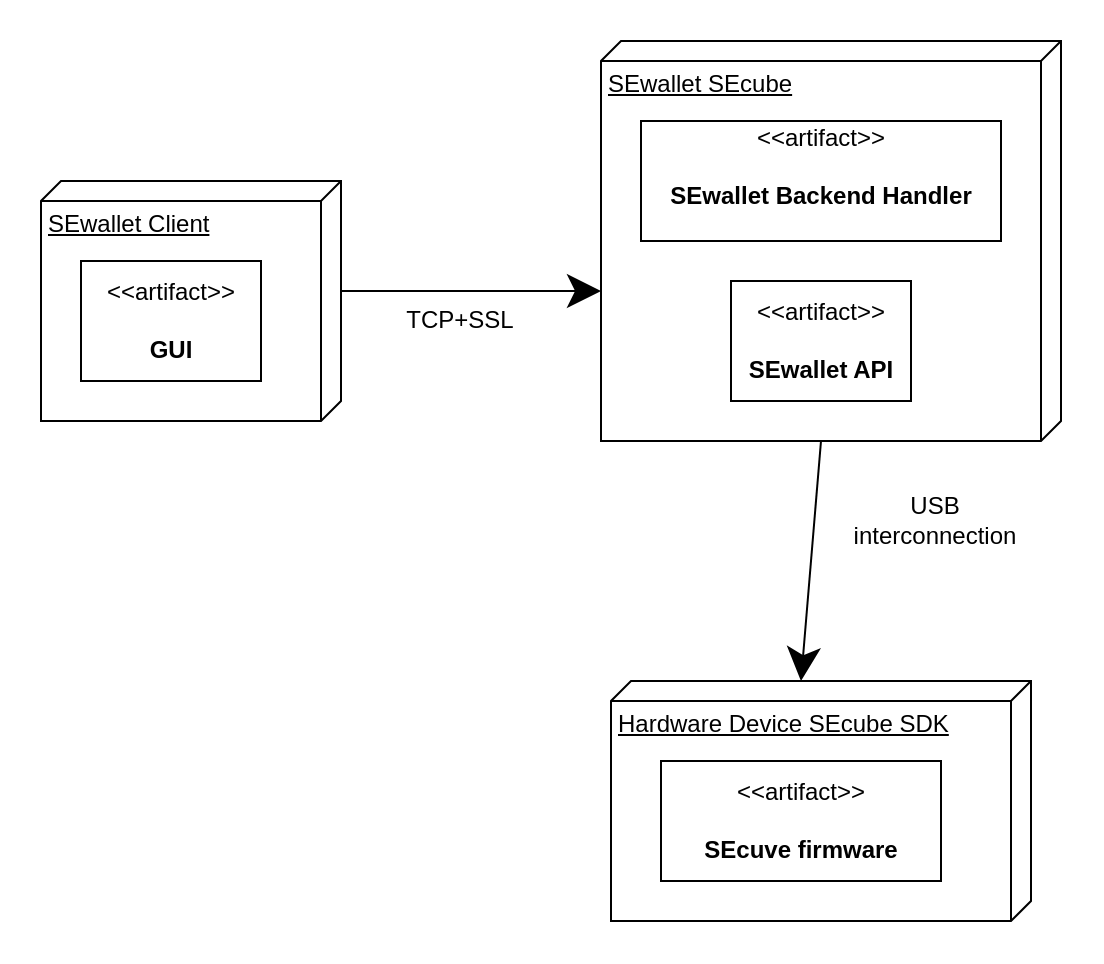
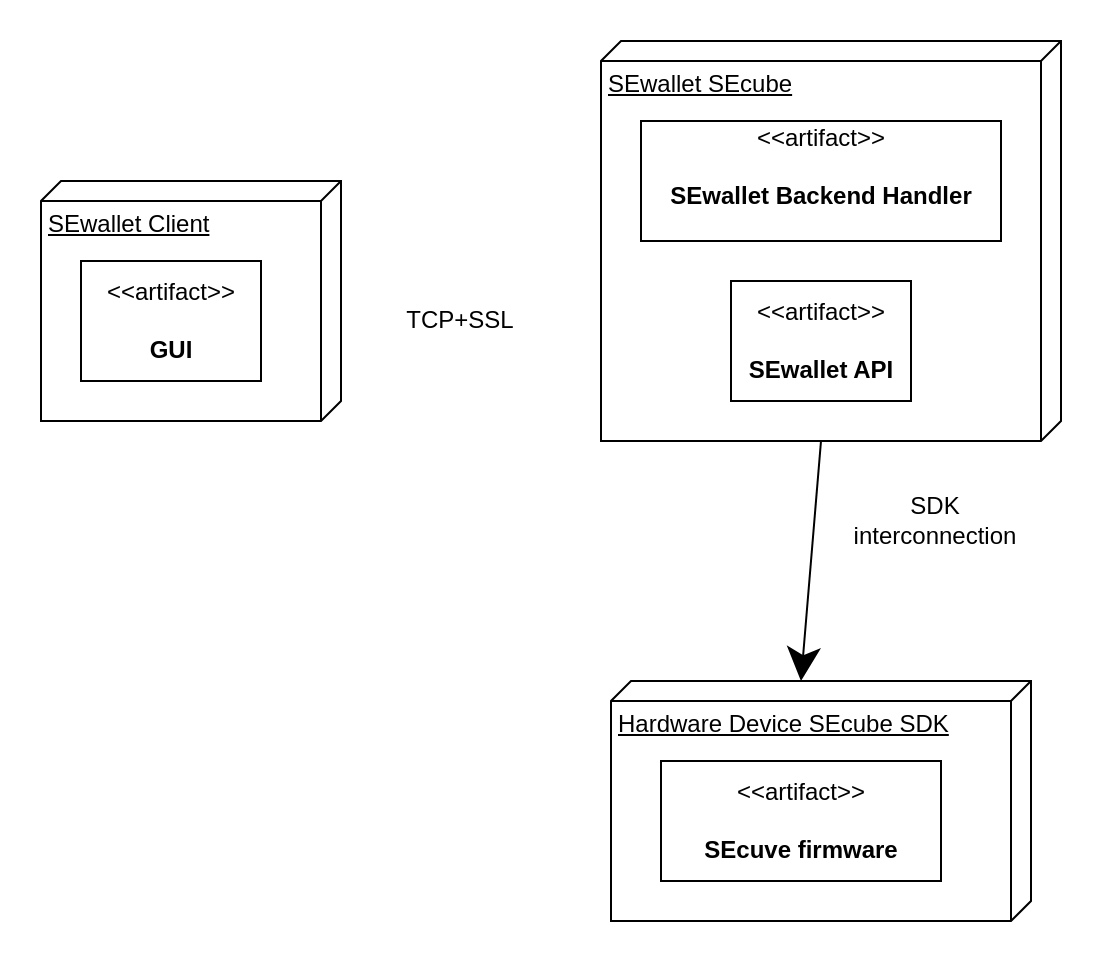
- <mxCell id="6" value="" style="endArrow=classic;html=1;startSize=14;endSize=14;sourcePerimeterSpacing=8;targetPerimeterSpacing=8;exitX=0;exitY=0;exitDx=55;exitDy=0;exitPerimeter=0;entryX=0;entryY=0;entryDx=125;entryDy=230;entryPerimeter=0;" edge="1" parent="1" source="2" target="4"><mxGeometry width="50" height="50" relative="1" as="geometry"><mxPoint x="290" y="150" as="sourcePoint" /><mxPoint x="340" y="100" as="targetPoint" /></mxGeometry></mxCell>
- <mxCell id="12" value="USB interconnection" style="text;html=1;strokeColor=none;fillColor=none;align=center;verticalAlign=middle;whiteSpace=wrap;rounded=0;hachureGap=4;pointerEvents=0;" vertex="1" parent="1"><mxGeometry x="415" y="250" width="105" height="20" as="geometry" /></mxCell>
+ <mxCell id="12" value="SDK interconnection" style="text;html=1;strokeColor=none;fillColor=none;align=center;verticalAlign=middle;whiteSpace=wrap;rounded=0;hachureGap=4;pointerEvents=0;" vertex="1" parent="1"><mxGeometry x="415" y="250" width="105" height="20" as="geometry" /></mxCell>
